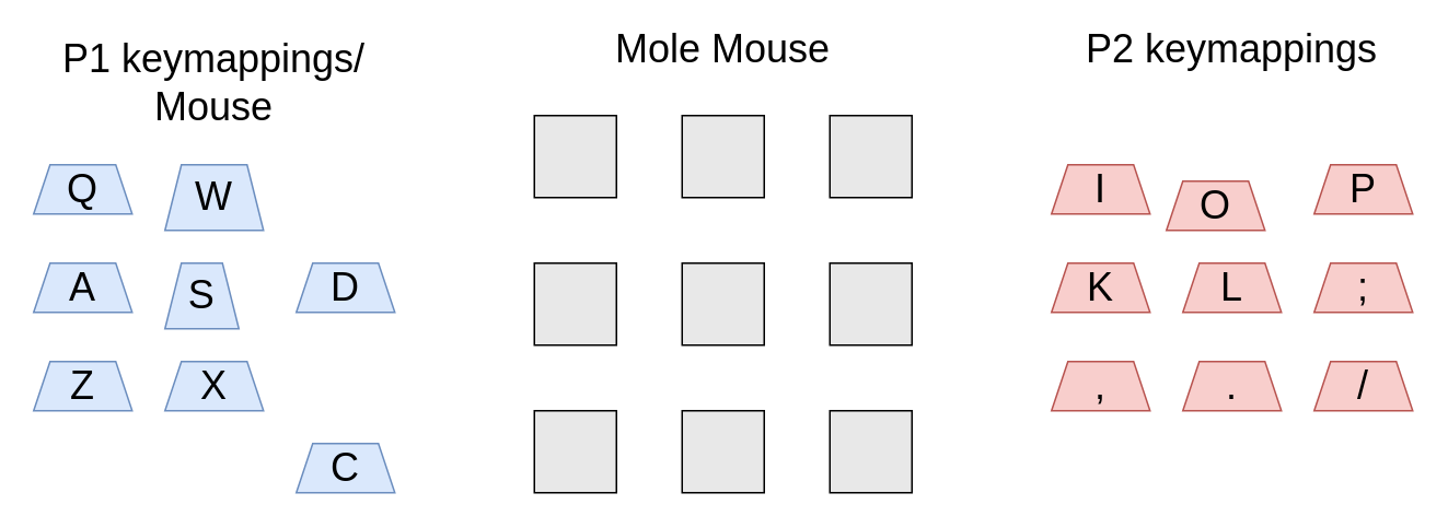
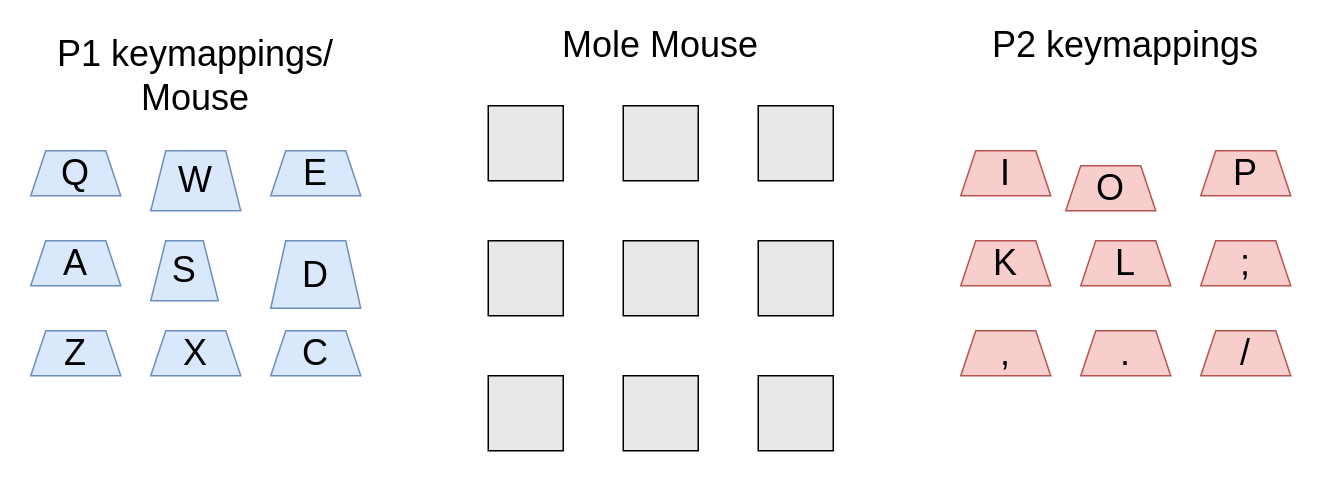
+ <mxCell id="8" value="E" style="shape=trapezoid;perimeter=trapezoidPerimeter;whiteSpace=wrap;html=1;fixedSize=1;fillColor=#dae8fc;fontSize=24;strokeColor=#6c8ebf;size=10;" parent="1" vertex="1"><mxGeometry x="180" y="100" width="60" height="30" as="geometry" /></mxCell>
- <mxCell id="11" value="D" style="shape=trapezoid;perimeter=trapezoidPerimeter;whiteSpace=wrap;html=1;fixedSize=1;fillColor=#dae8fc;fontSize=24;strokeColor=#6c8ebf;size=10;" parent="1" vertex="1"><mxGeometry x="180" y="160" width="60" height="30" as="geometry" /></mxCell>
+ <mxCell id="11" value="D" style="shape=trapezoid;perimeter=trapezoidPerimeter;whiteSpace=wrap;html=1;fixedSize=1;fillColor=#dae8fc;fontSize=24;strokeColor=#6c8ebf;size=10;" parent="1" vertex="1"><mxGeometry x="180" y="160" width="60" height="45" as="geometry" /></mxCell>
- <mxCell id="14" value="C" style="shape=trapezoid;perimeter=trapezoidPerimeter;whiteSpace=wrap;html=1;fixedSize=1;fillColor=#dae8fc;fontSize=24;strokeColor=#6c8ebf;size=10;" parent="1" vertex="1"><mxGeometry x="180" y="270" width="60" height="30" as="geometry" /></mxCell>
+ <mxCell id="14" value="C" style="shape=trapezoid;perimeter=trapezoidPerimeter;whiteSpace=wrap;html=1;fixedSize=1;fillColor=#dae8fc;fontSize=24;strokeColor=#6c8ebf;size=10;" parent="1" vertex="1"><mxGeometry x="180" y="220" width="60" height="30" as="geometry" /></mxCell>
